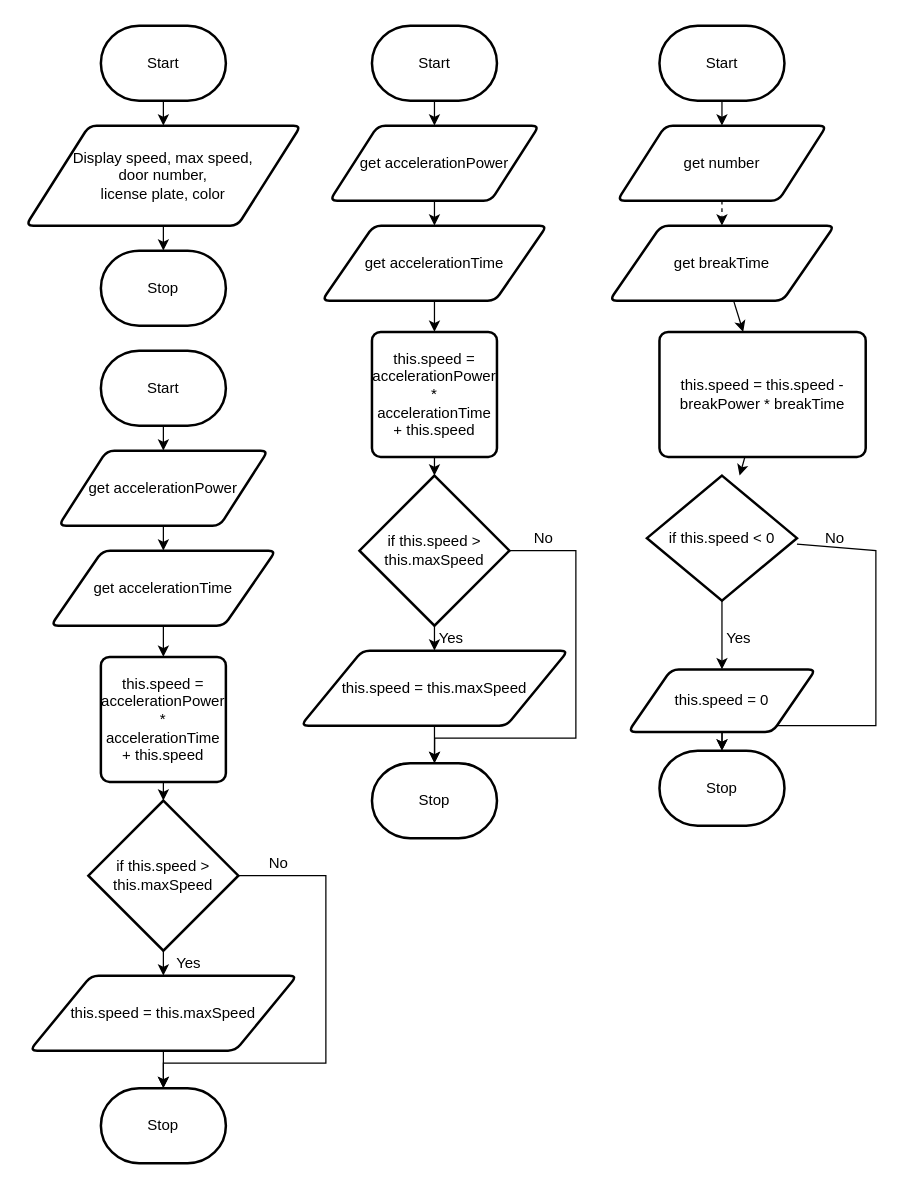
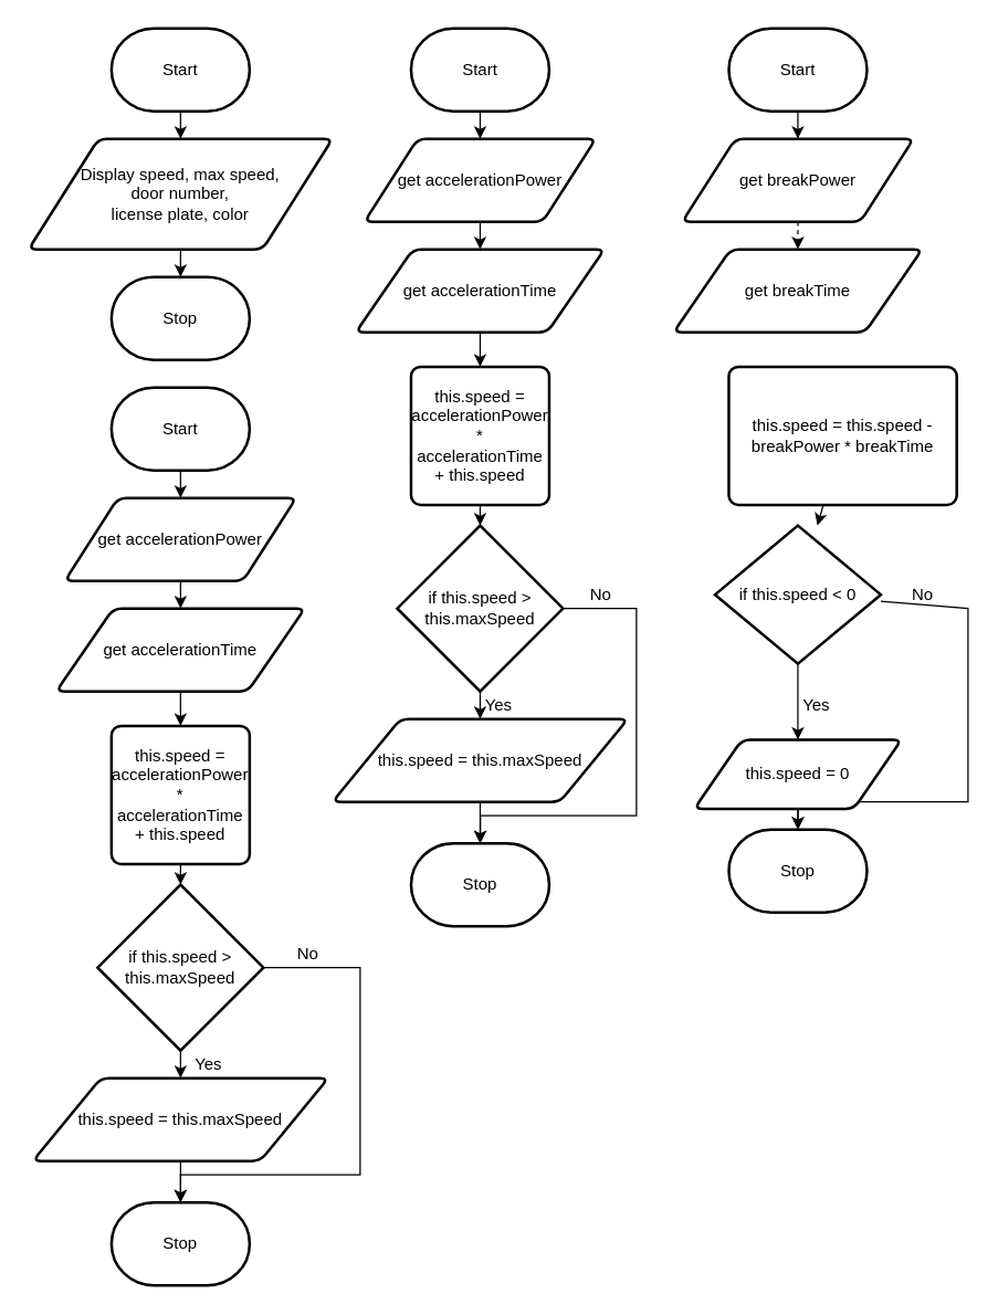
- <mxCell id="38" value="get number" style="shape=parallelogram;html=1;strokeWidth=2;perimeter=parallelogramPerimeter;whiteSpace=wrap;rounded=1;arcSize=12;size=0.23;" parent="1" vertex="1"><mxGeometry x="493.12" y="100" width="167.5" height="60" as="geometry" /></mxCell>
+ <mxCell id="38" value="get breakPower" style="shape=parallelogram;html=1;strokeWidth=2;perimeter=parallelogramPerimeter;whiteSpace=wrap;rounded=1;arcSize=12;size=0.23;" parent="1" vertex="1"><mxGeometry x="493.12" y="100" width="167.5" height="60" as="geometry" /></mxCell>
- <mxCell id="39" value="" style="edgeStyle=none;html=1;" parent="1" source="40" target="42" edge="1"><mxGeometry relative="1" as="geometry" /></mxCell>
